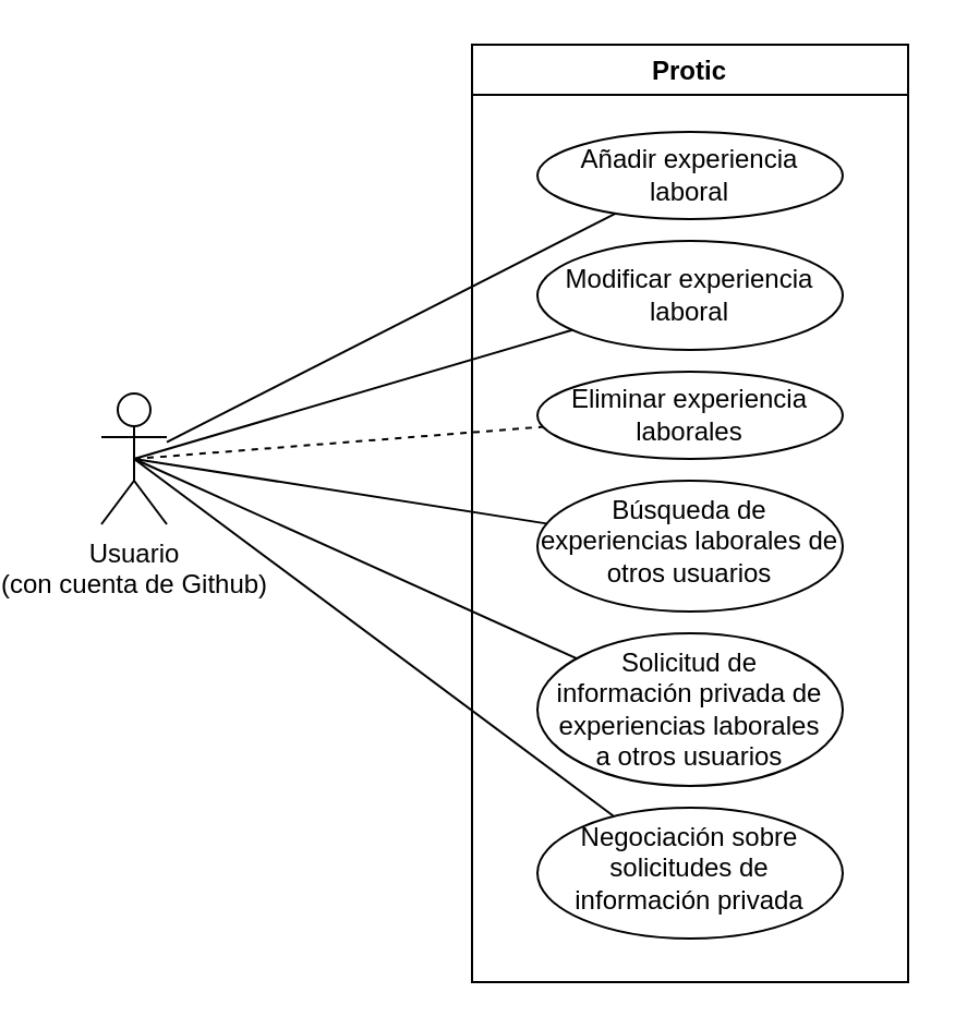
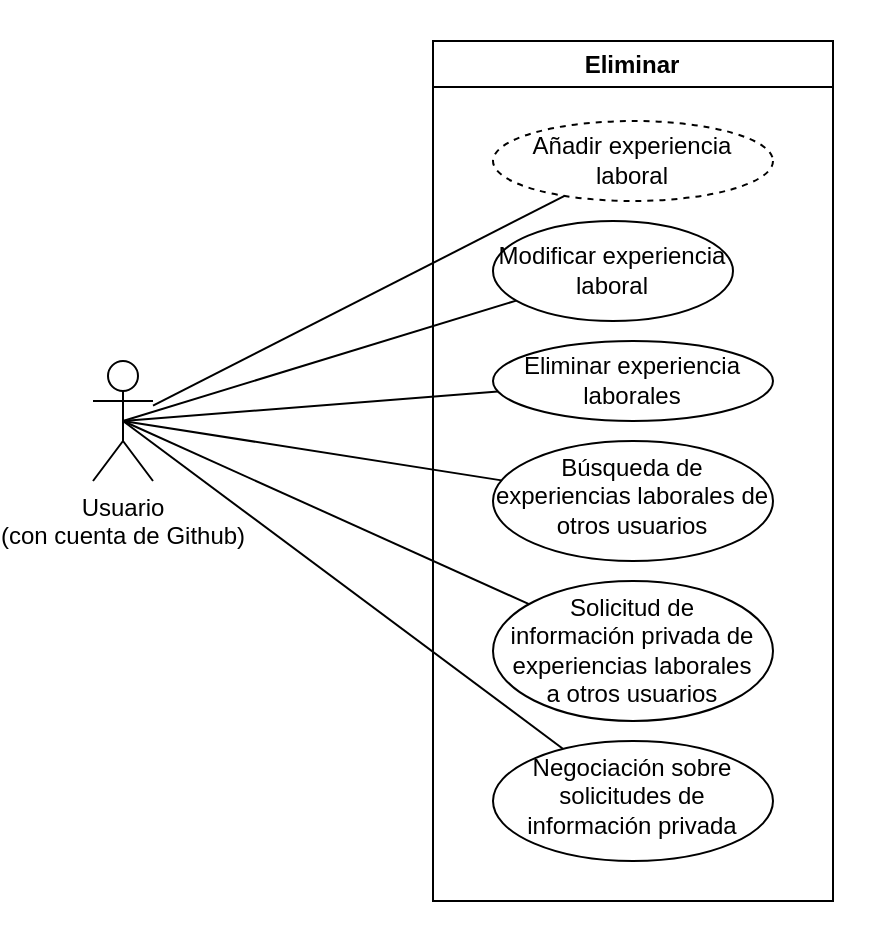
- <mxCell id="4" value="Protic" style="swimlane;" vertex="1" parent="1"><mxGeometry x="190" y="20" width="200" height="430" as="geometry" /></mxCell>
+ <mxCell id="4" value="Eliminar" style="swimlane;" vertex="1" parent="1"><mxGeometry x="190" y="20" width="200" height="430" as="geometry" /></mxCell>
- <mxCell id="3" value="Añadir experiencia laboral" style="ellipse;whiteSpace=wrap;html=1;" vertex="1" parent="1"><mxGeometry x="220" y="60" width="140" height="40" as="geometry" /></mxCell>
+ <mxCell id="3" value="Añadir experiencia laboral" style="ellipse;whiteSpace=wrap;html=1;dashed=1;" vertex="1" parent="1"><mxGeometry x="220" y="60" width="140" height="40" as="geometry" /></mxCell>
- <mxCell id="7" value="Modificar experiencia laboral" style="ellipse;whiteSpace=wrap;html=1;" vertex="1" parent="1"><mxGeometry x="220" y="110" width="140" height="50" as="geometry" /></mxCell>
+ <mxCell id="7" value="Modificar experiencia laboral" style="ellipse;whiteSpace=wrap;html=1;" vertex="1" parent="1"><mxGeometry x="220" y="110" width="120" height="50" as="geometry" /></mxCell>
- <mxCell id="12" value="" style="endArrow=none;html=1;exitX=0.5;exitY=0.5;exitDx=0;exitDy=0;exitPerimeter=0;dashed=1;" edge="1" parent="1" source="2" target="8"><mxGeometry width="50" height="50" relative="1" as="geometry"><mxPoint x="45" y="220" as="sourcePoint" /><mxPoint x="245.965" y="160.893" as="targetPoint" /></mxGeometry></mxCell>
+ <mxCell id="12" value="" style="endArrow=none;html=1;exitX=0.5;exitY=0.5;exitDx=0;exitDy=0;exitPerimeter=0;" edge="1" parent="1" source="2" target="8"><mxGeometry width="50" height="50" relative="1" as="geometry"><mxPoint x="45" y="220" as="sourcePoint" /><mxPoint x="245.965" y="160.893" as="targetPoint" /></mxGeometry></mxCell>
